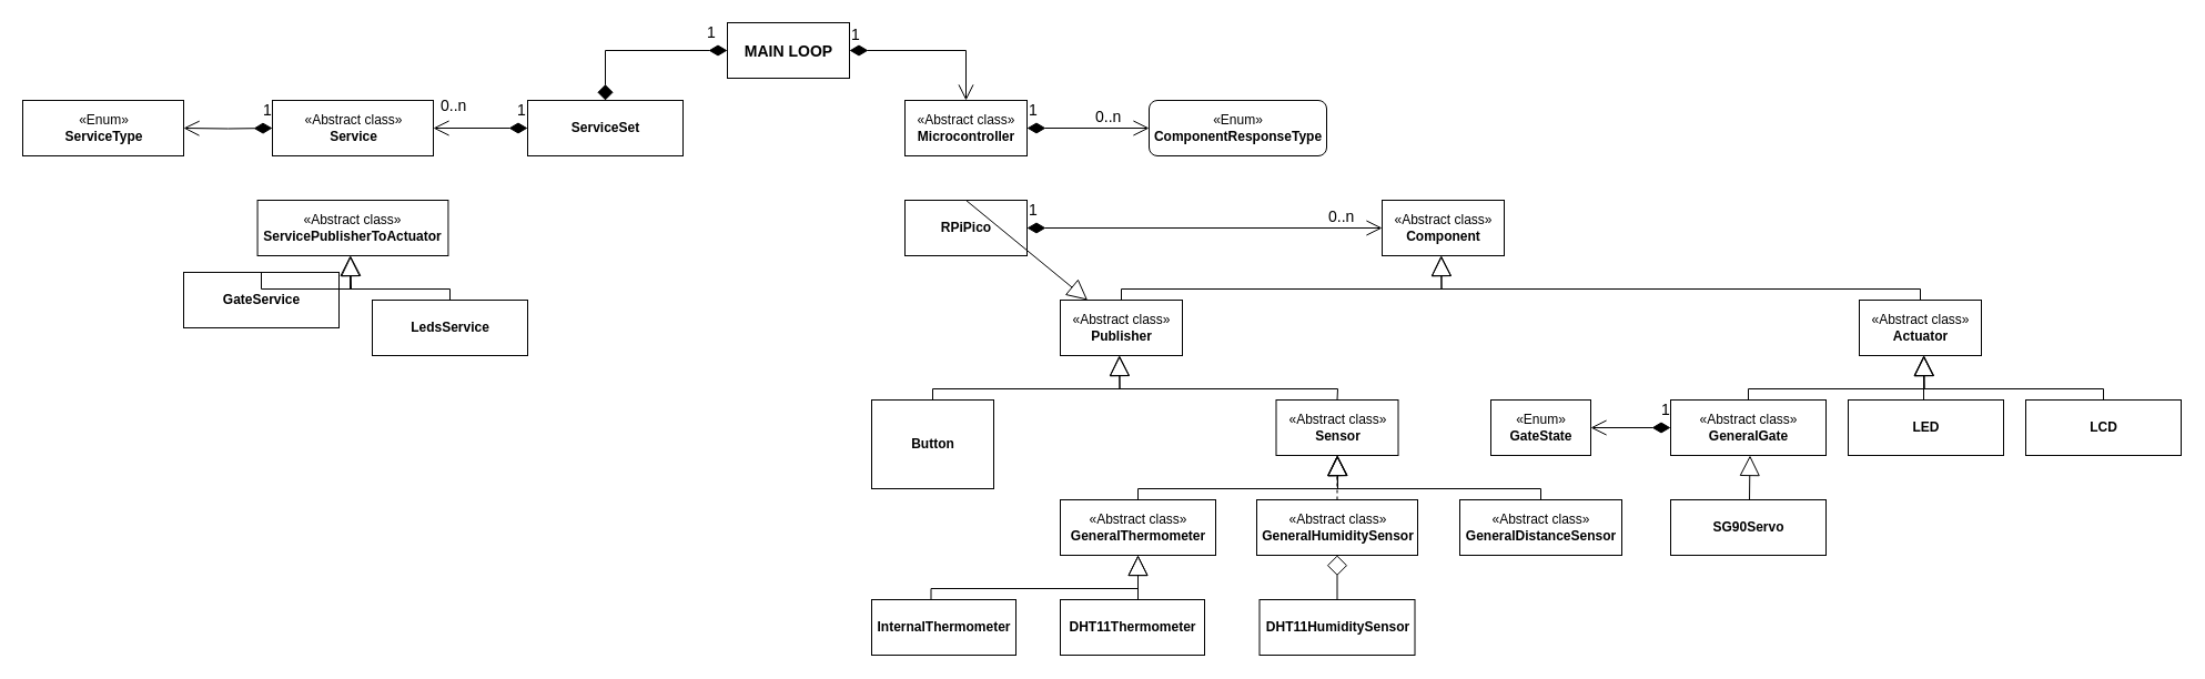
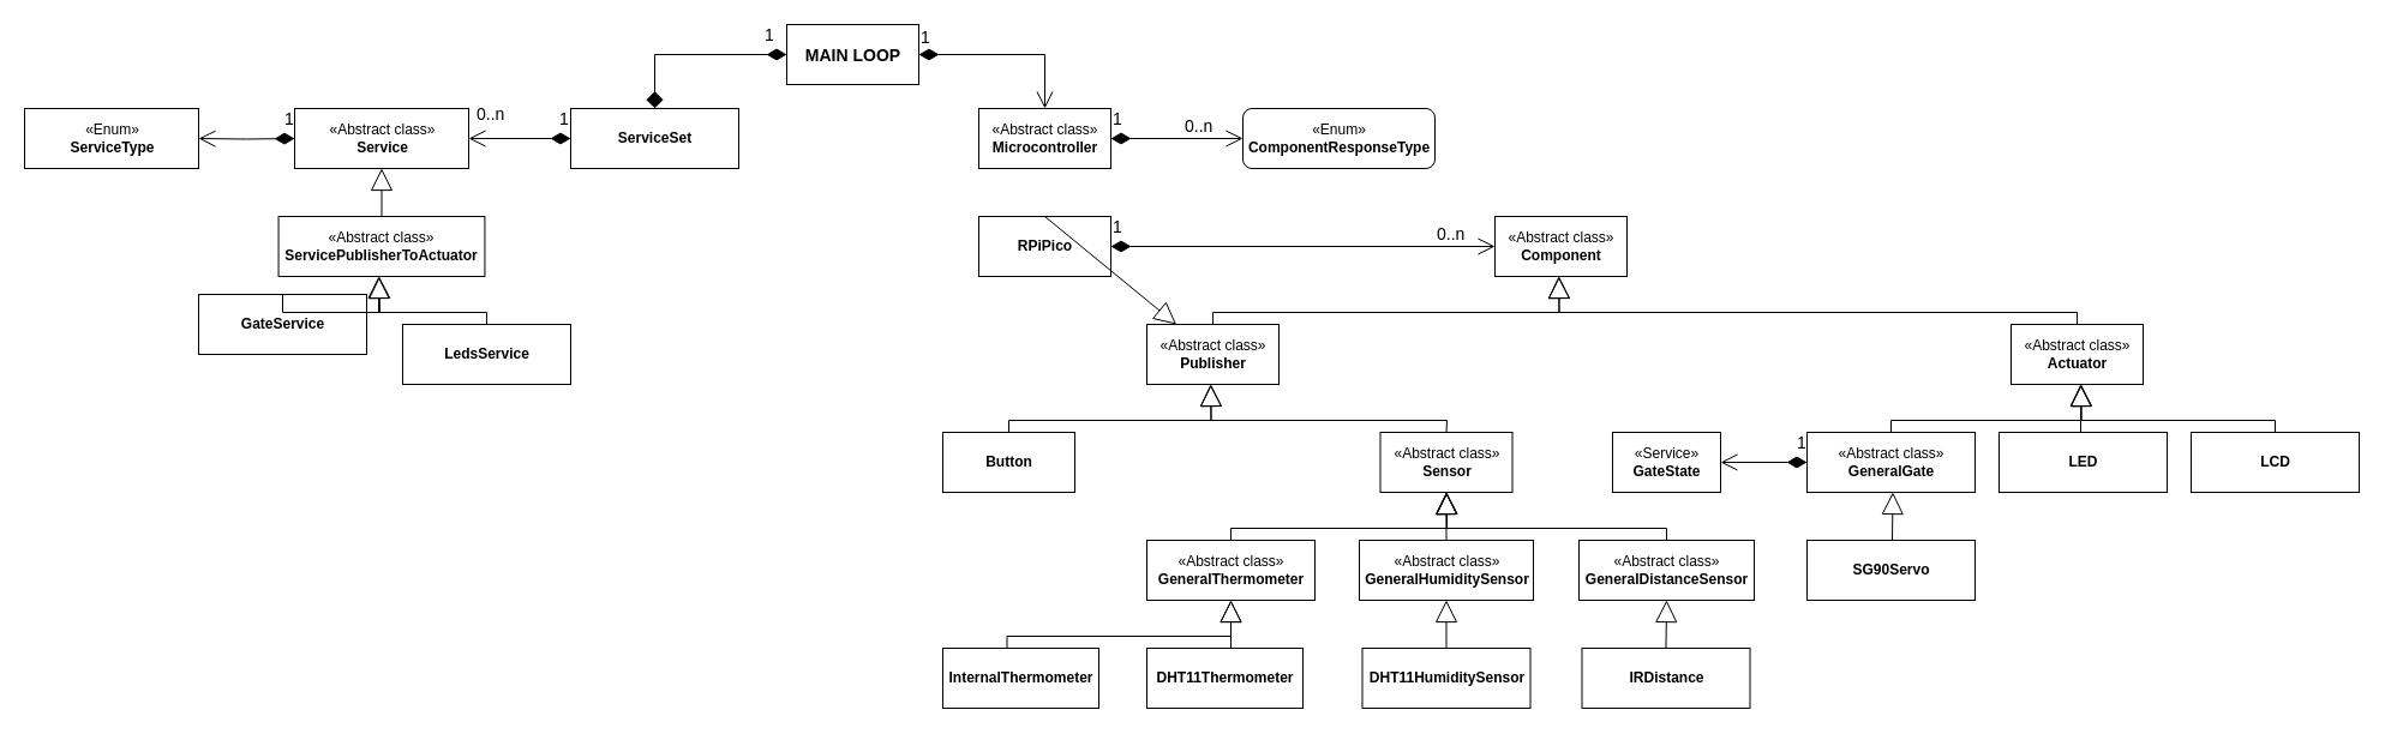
+ <mxCell id="24" value="" style="endArrow=block;endSize=16;endFill=0;html=1;rounded=0;fontSize=14;entryX=0.5;entryY=1;entryDx=0;entryDy=0;exitX=0.5;exitY=0;exitDx=0;exitDy=0;" parent="1" source="18" target="16" edge="1"><mxGeometry width="160" relative="1" as="geometry"><mxPoint x="605" y="180" as="sourcePoint" /><mxPoint x="765" y="180" as="targetPoint" /></mxGeometry></mxCell>
- <mxCell id="49" value="«Enum»&lt;br&gt;&lt;b&gt;GateState&lt;/b&gt;" style="html=1;" parent="1" vertex="1"><mxGeometry x="1343" y="360" width="90" height="50" as="geometry" /></mxCell>
+ <mxCell id="49" value="«Service»&lt;br&gt;&lt;b&gt;GateState&lt;/b&gt;" style="html=1;" parent="1" vertex="1"><mxGeometry x="1343" y="360" width="90" height="50" as="geometry" /></mxCell>
- <mxCell id="7" value="&lt;b&gt;Button&lt;/b&gt;" style="html=1;" parent="1" vertex="1"><mxGeometry x="785" y="360" width="110" height="80" as="geometry" /></mxCell>
+ <mxCell id="7" value="&lt;b&gt;Button&lt;/b&gt;" style="html=1;" parent="1" vertex="1"><mxGeometry x="785" y="360" width="110" height="50" as="geometry" /></mxCell>
- <mxCell id="29" value="" style="endArrow=block;endSize=16;endFill=0;html=1;rounded=0;fontSize=14;entryX=0.5;entryY=1;entryDx=0;entryDy=0;exitX=0.5;exitY=0;exitDx=0;exitDy=0;dashed=1;" parent="1" source="10" target="8" edge="1"><mxGeometry width="160" relative="1" as="geometry"><mxPoint x="880" y="190" as="sourcePoint" /><mxPoint x="880" y="150" as="targetPoint" /></mxGeometry></mxCell>
+ <mxCell id="29" value="" style="endArrow=block;endSize=16;endFill=0;html=1;rounded=0;fontSize=14;entryX=0.5;entryY=1;entryDx=0;entryDy=0;exitX=0.5;exitY=0;exitDx=0;exitDy=0;" parent="1" source="10" target="8" edge="1"><mxGeometry width="160" relative="1" as="geometry"><mxPoint x="880" y="190" as="sourcePoint" /><mxPoint x="880" y="150" as="targetPoint" /></mxGeometry></mxCell>
- <mxCell id="39" value="" style="endArrow=diamond;endSize=16;endFill=0;html=1;rounded=0;fontSize=14;entryX=0.5;entryY=1;entryDx=0;entryDy=0;exitX=0.5;exitY=0;exitDx=0;exitDy=0;" parent="1" source="14" target="10" edge="1"><mxGeometry width="160" relative="1" as="geometry"><mxPoint x="1214.5" y="460" as="sourcePoint" /><mxPoint x="1214.5" y="420" as="targetPoint" /></mxGeometry></mxCell>
+ <mxCell id="39" value="" style="endArrow=block;endSize=16;endFill=0;html=1;rounded=0;fontSize=14;entryX=0.5;entryY=1;entryDx=0;entryDy=0;exitX=0.5;exitY=0;exitDx=0;exitDy=0;" parent="1" source="14" target="10" edge="1"><mxGeometry width="160" relative="1" as="geometry"><mxPoint x="1214.5" y="460" as="sourcePoint" /><mxPoint x="1214.5" y="420" as="targetPoint" /></mxGeometry></mxCell>
+ <mxCell id="40" value="" style="endArrow=block;endSize=16;endFill=0;html=1;rounded=0;fontSize=14;entryX=0.5;entryY=1;entryDx=0;entryDy=0;exitX=0.5;exitY=0;exitDx=0;exitDy=0;" parent="1" source="15" target="11" edge="1"><mxGeometry width="160" relative="1" as="geometry"><mxPoint x="1214.5" y="550" as="sourcePoint" /><mxPoint x="1214.5" y="510" as="targetPoint" /></mxGeometry></mxCell>
+ <mxCell id="15" value="&lt;b&gt;IRDistance&lt;/b&gt;" style="html=1;" parent="1" vertex="1"><mxGeometry x="1317.5" y="540" width="140" height="50" as="geometry" /></mxCell>
